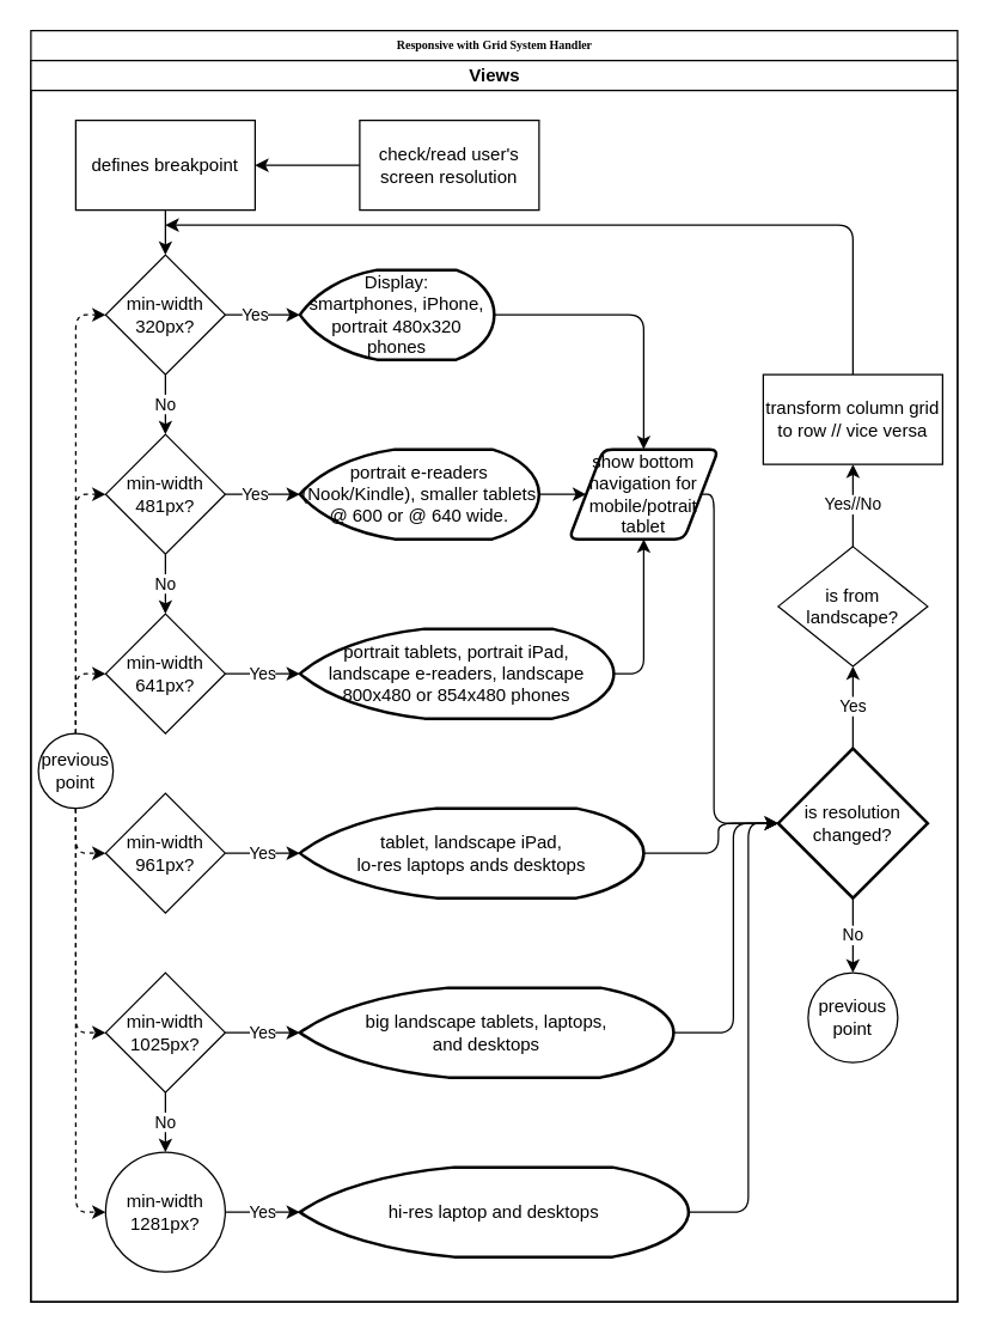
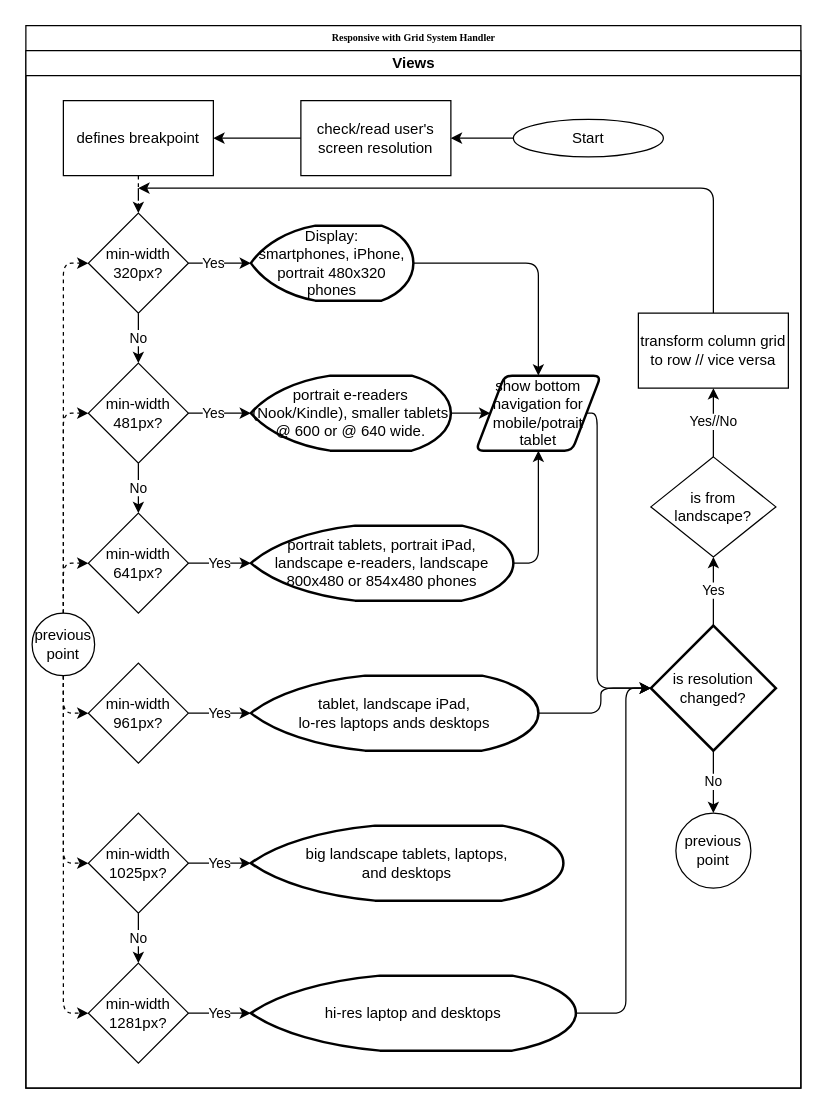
+ <mxCell id="38" value="" style="edgeStyle=orthogonalEdgeStyle;rounded=1;orthogonalLoop=1;jettySize=auto;html=1;" edge="1" parent="3" source="43" target="42"><mxGeometry relative="1" as="geometry" /></mxCell>
+ <mxCell id="43" value="Start" style="ellipse;whiteSpace=wrap;html=1;" vertex="1" parent="3"><mxGeometry x="390" y="55" width="120" height="30" as="geometry" /></mxCell>
- <mxCell id="40" value="" style="edgeStyle=orthogonalEdgeStyle;rounded=0;orthogonalLoop=1;jettySize=auto;html=1;" edge="1" parent="3" source="41" target="33"><mxGeometry relative="1" as="geometry" /></mxCell>
+ <mxCell id="40" value="" style="edgeStyle=orthogonalEdgeStyle;rounded=0;orthogonalLoop=1;jettySize=auto;html=1;dashed=1;" edge="1" parent="3" source="41" target="33"><mxGeometry relative="1" as="geometry" /></mxCell>
- <mxCell id="22" style="edgeStyle=orthogonalEdgeStyle;rounded=1;orthogonalLoop=1;jettySize=auto;html=1;entryX=0;entryY=0.5;entryDx=0;entryDy=0;entryPerimeter=0;" edge="1" parent="3" source="23" target="48"><mxGeometry relative="1" as="geometry"><Array as="points"><mxPoint x="470" y="650" /><mxPoint x="470" y="510" /></Array></mxGeometry></mxCell>
- <mxCell id="32" value="&lt;span&gt;min-width 1281px?&lt;/span&gt;" style="ellipse;whiteSpace=wrap;html=1;" vertex="1" parent="3"><mxGeometry x="50" y="730" width="80" height="80" as="geometry" /></mxCell>
+ <mxCell id="32" value="&lt;span&gt;min-width 1281px?&lt;/span&gt;" style="rhombus;whiteSpace=wrap;html=1;" vertex="1" parent="3"><mxGeometry x="50" y="730" width="80" height="80" as="geometry" /></mxCell>
